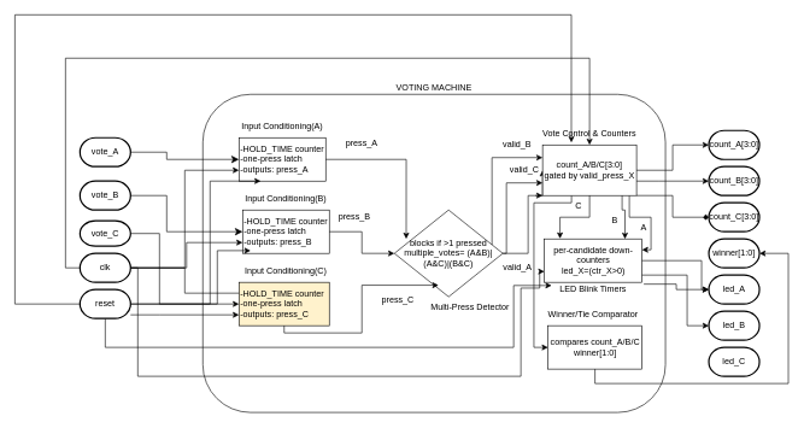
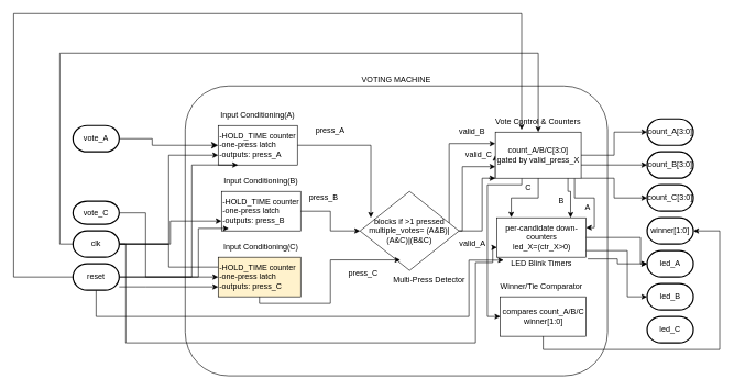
- <mxCell id="34" value="vote_B" style="strokeWidth=2;html=1;shape=mxgraph.flowchart.terminator;whiteSpace=wrap;" vertex="1" parent="1"><mxGeometry x="110" y="250" width="70" height="40" as="geometry" /></mxCell>
- <mxCell id="55" style="edgeStyle=orthogonalEdgeStyle;rounded=0;orthogonalLoop=1;jettySize=auto;html=1;entryX=0;entryY=0.5;entryDx=0;entryDy=0;entryPerimeter=0;endArrow=diamond;" edge="1" parent="1" source="17" target="40"><mxGeometry relative="1" as="geometry"><Array as="points"><mxPoint x="930" y="270" /><mxPoint x="930" y="300" /></Array></mxGeometry></mxCell>
+ <mxCell id="55" style="edgeStyle=orthogonalEdgeStyle;rounded=0;orthogonalLoop=1;jettySize=auto;html=1;entryX=0;entryY=0.5;entryDx=0;entryDy=0;entryPerimeter=0;" edge="1" parent="1" source="17" target="40"><mxGeometry relative="1" as="geometry"><Array as="points"><mxPoint x="930" y="270" /><mxPoint x="930" y="300" /></Array></mxGeometry></mxCell>
- <mxCell id="43" value="" style="edgeStyle=elbowEdgeStyle;elbow=horizontal;endArrow=classic;html=1;curved=0;rounded=0;endSize=8;startSize=8;entryX=0;entryY=0.5;entryDx=0;entryDy=0;exitX=1;exitY=0.5;exitDx=0;exitDy=0;exitPerimeter=0;" edge="1" parent="1" source="34" target="5"><mxGeometry width="50" height="50" relative="1" as="geometry"><mxPoint x="190" y="270" as="sourcePoint" /><mxPoint x="340" y="280" as="targetPoint" /><Array as="points"><mxPoint x="230" y="290" /></Array></mxGeometry></mxCell>
